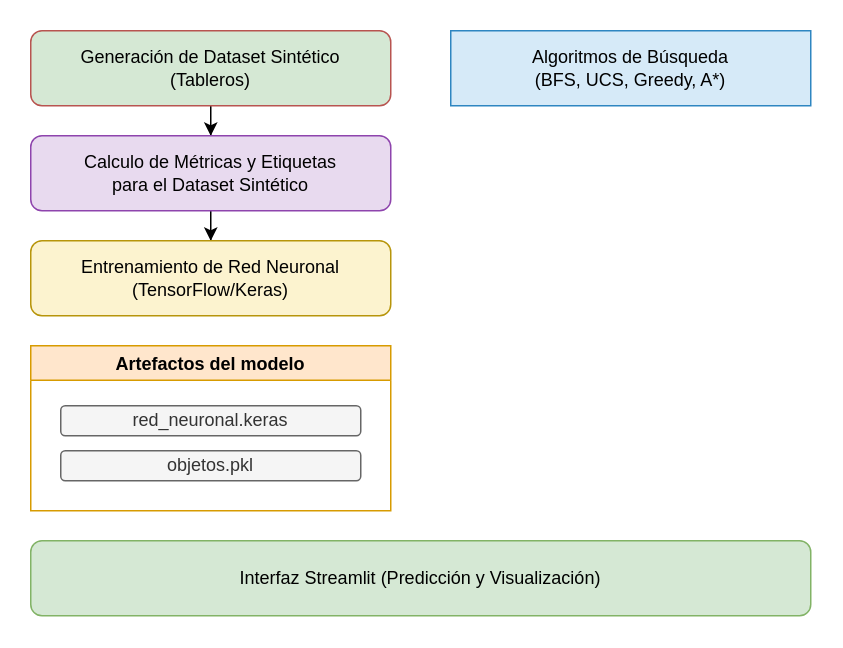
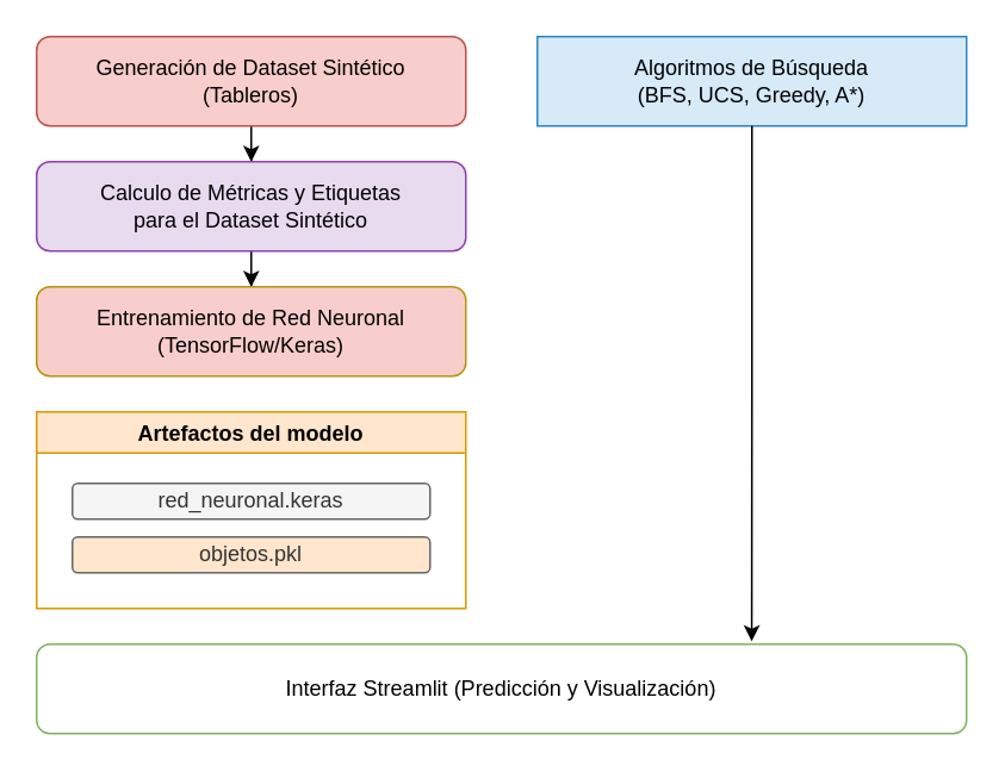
- <mxCell id="3" value="&lt;div&gt;Generación de Dataset Sintético&lt;/div&gt;&lt;div&gt;(Tableros)&lt;/div&gt;" style="rounded=1;whiteSpace=wrap;html=1;fillColor=#d5e8d4;strokeColor=#b85450;" parent="1" vertex="1"><mxGeometry x="20" y="20" width="240" height="50" as="geometry" /></mxCell>
+ <mxCell id="3" value="&lt;div&gt;Generación de Dataset Sintético&lt;/div&gt;&lt;div&gt;(Tableros)&lt;/div&gt;" style="rounded=1;whiteSpace=wrap;html=1;fillColor=#f8cecc;strokeColor=#b85450;" parent="1" vertex="1"><mxGeometry x="20" y="20" width="240" height="50" as="geometry" /></mxCell>
- <mxCell id="7" value="Entrenamiento de Red Neuronal (TensorFlow/Keras)" style="rounded=1;whiteSpace=wrap;html=1;fillColor=#FCF3CF;strokeColor=#B7950B" parent="1" vertex="1"><mxGeometry x="20" y="160" width="240" height="50" as="geometry" /></mxCell>
+ <mxCell id="7" value="Entrenamiento de Red Neuronal (TensorFlow/Keras)" style="rounded=1;whiteSpace=wrap;html=1;fillColor=#f8cecc;strokeColor=#B7950B;" parent="1" vertex="1"><mxGeometry x="20" y="160" width="240" height="50" as="geometry" /></mxCell>
+ <mxCell id="12" style="edgeStyle=orthogonalEdgeStyle;rounded=0;orthogonalLoop=1;jettySize=auto;html=1;entryX=0.769;entryY=-0.033;entryDx=0;entryDy=0;entryPerimeter=0;" parent="1" source="4" target="11" edge="1"><mxGeometry relative="1" as="geometry" /></mxCell>
- <mxCell id="10" value="objetos.pkl" style="rounded=1;whiteSpace=wrap;html=1;fillColor=#f5f5f5;strokeColor=#666666;fontColor=#333333;" parent="8" vertex="1"><mxGeometry x="20" y="70" width="200" height="20" as="geometry" /></mxCell>
+ <mxCell id="10" value="objetos.pkl" style="rounded=1;whiteSpace=wrap;html=1;fillColor=#ffe6cc;strokeColor=#666666;fontColor=#333333;" parent="8" vertex="1"><mxGeometry x="20" y="70" width="200" height="20" as="geometry" /></mxCell>
- <mxCell id="11" value="Interfaz Streamlit (Predicción y Visualización)" style="rounded=1;whiteSpace=wrap;html=1;fillColor=#d5e8d4;strokeColor=#82b366;" parent="1" vertex="1"><mxGeometry x="20" y="360" width="520" height="50" as="geometry" /></mxCell>
+ <mxCell id="11" value="Interfaz Streamlit (Predicción y Visualización)" style="rounded=1;whiteSpace=wrap;html=1;fillColor=#ffffff;strokeColor=#82b366;" parent="1" vertex="1"><mxGeometry x="20" y="360" width="520" height="50" as="geometry" /></mxCell>
